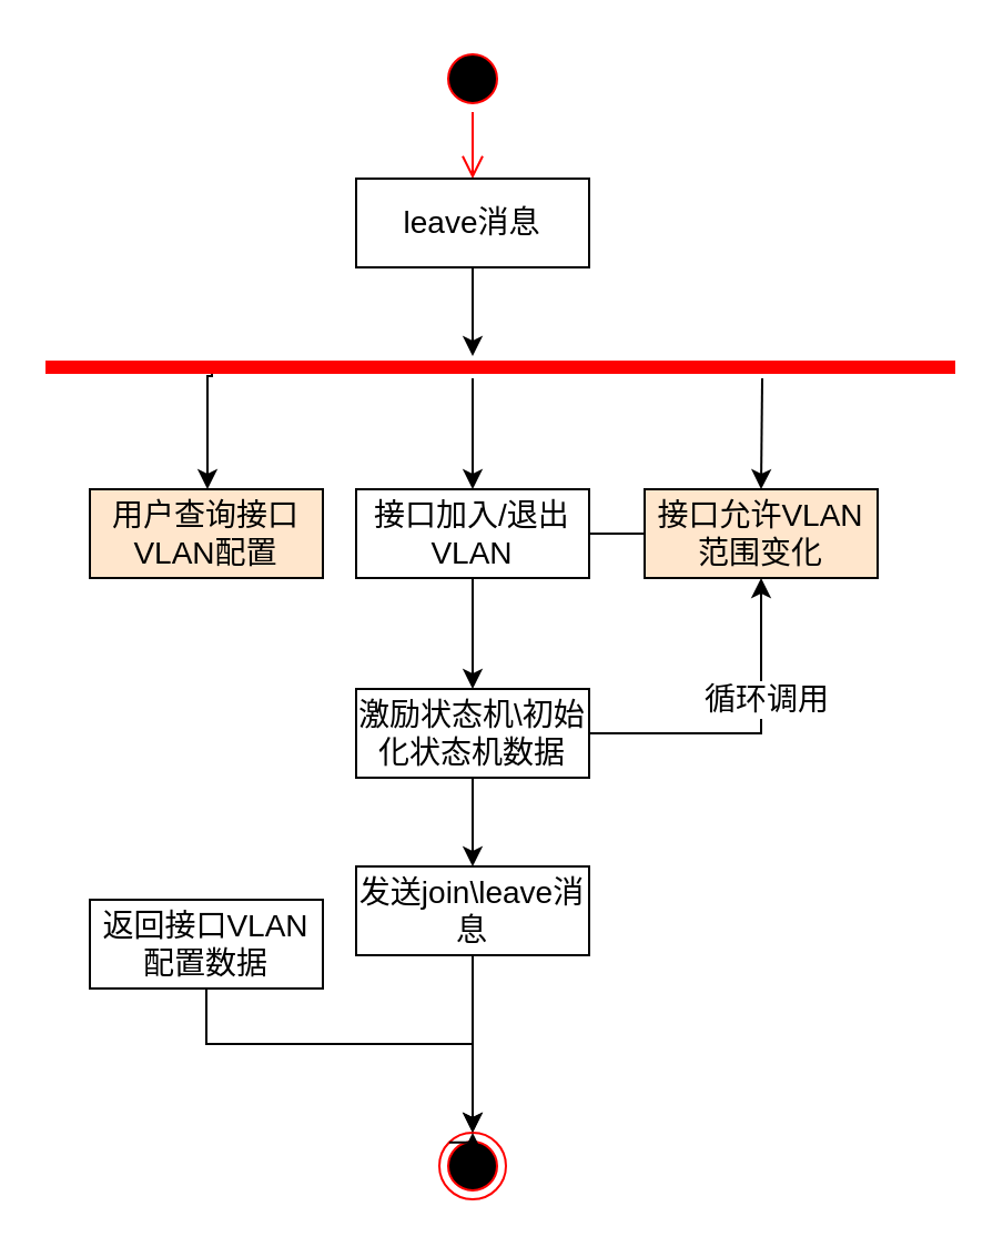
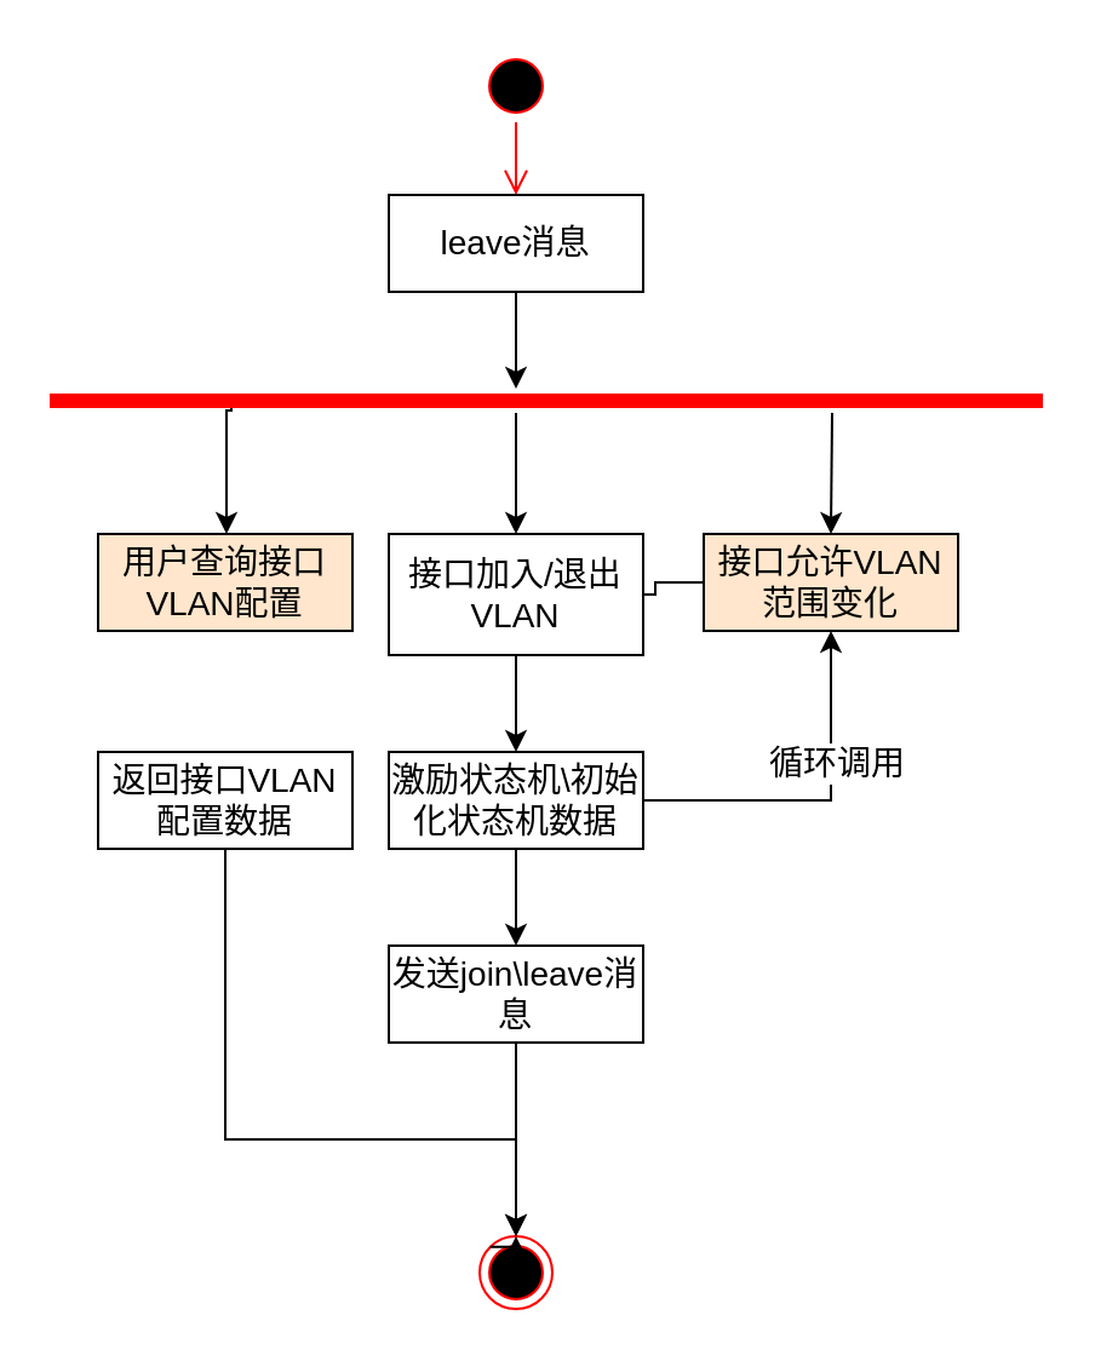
- <mxCell id="16" value="&lt;span style=&quot;font-size: 14px;&quot;&gt;接口加入/退出VLAN&lt;/span&gt;" style="html=1;whiteSpace=wrap;" vertex="1" parent="1"><mxGeometry x="160" y="220" width="105" height="40" as="geometry" /></mxCell>
+ <mxCell id="16" value="&lt;span style=&quot;font-size: 14px;&quot;&gt;接口加入/退出VLAN&lt;/span&gt;" style="html=1;whiteSpace=wrap;" vertex="1" parent="1"><mxGeometry x="160" y="220" width="105" height="50" as="geometry" /></mxCell>
- <mxCell id="12" value="&lt;span style=&quot;font-size: 14px;&quot;&gt;返回接口VLAN配置数据&lt;/span&gt;" style="html=1;whiteSpace=wrap;" vertex="1" parent="1"><mxGeometry x="40" y="405" width="105" height="40" as="geometry" /></mxCell>
+ <mxCell id="12" value="&lt;span style=&quot;font-size: 14px;&quot;&gt;返回接口VLAN配置数据&lt;/span&gt;" style="html=1;whiteSpace=wrap;" vertex="1" parent="1"><mxGeometry x="40" y="310" width="105" height="40" as="geometry" /></mxCell>
